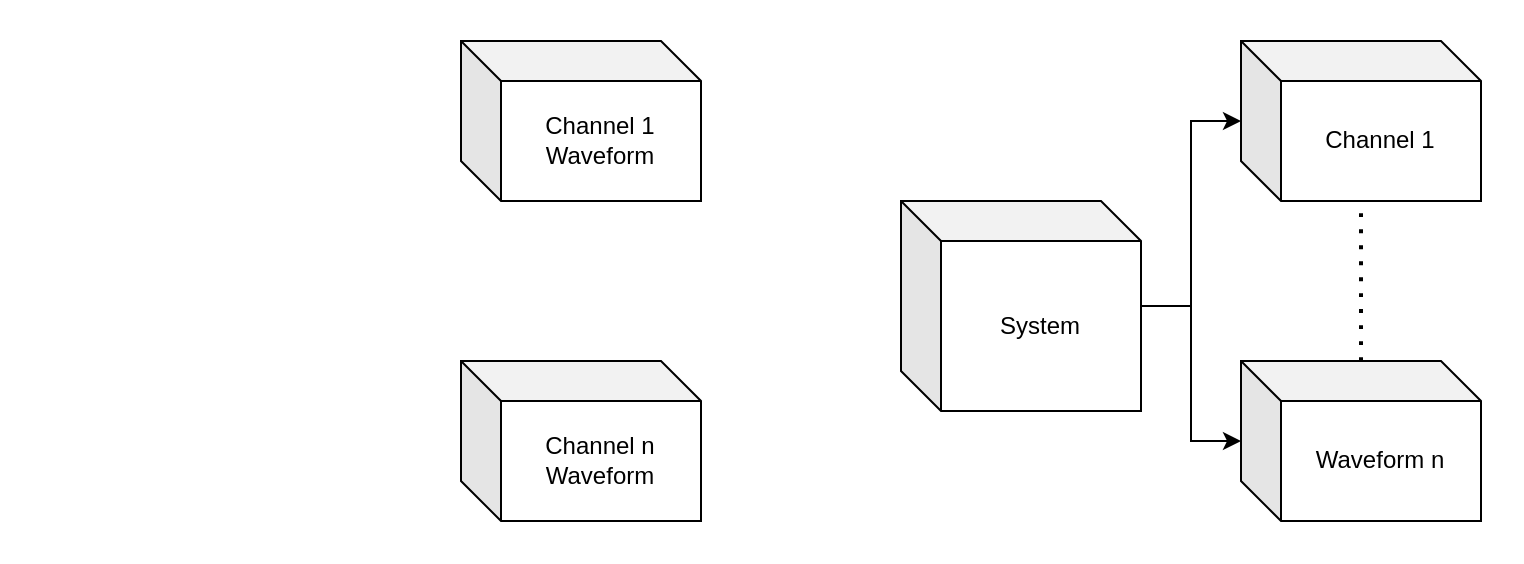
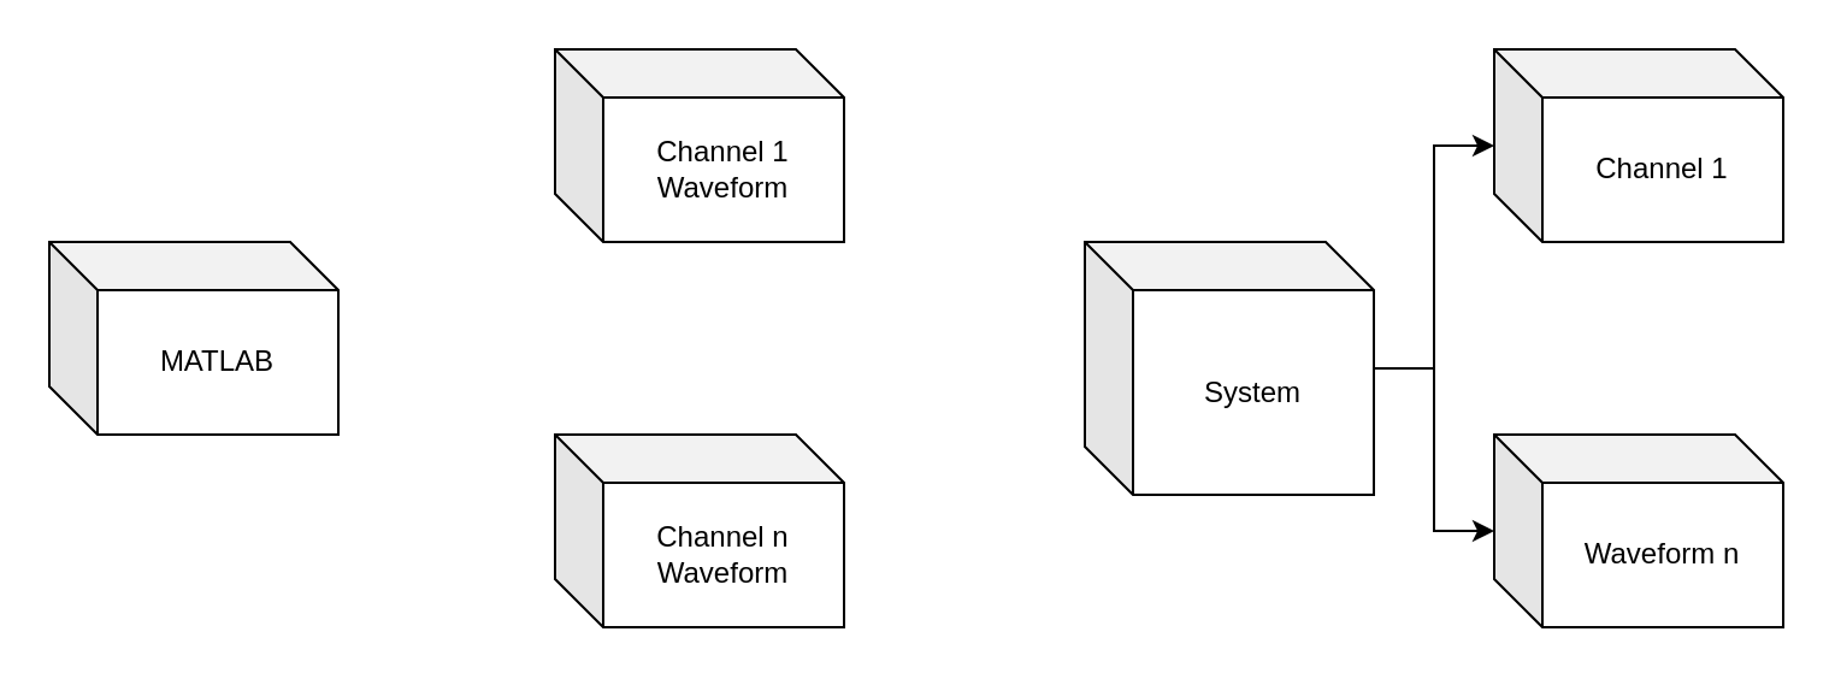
+ <mxCell id="2" value="MATLAB" style="shape=cube;whiteSpace=wrap;html=1;boundedLbl=1;backgroundOutline=1;darkOpacity=0.05;darkOpacity2=0.1;" vertex="1" parent="1"><mxGeometry x="20" y="100" width="120" height="80" as="geometry" /></mxCell>
- <mxCell id="8" value="" style="endArrow=none;dashed=1;html=1;dashPattern=1 3;strokeWidth=2;strokeColor=default;curved=1;" edge="1" parent="1" source="6" target="7"><mxGeometry width="50" height="50" relative="1" as="geometry"><mxPoint x="470" y="140" as="sourcePoint" /><mxPoint x="520" y="90" as="targetPoint" /></mxGeometry></mxCell>
